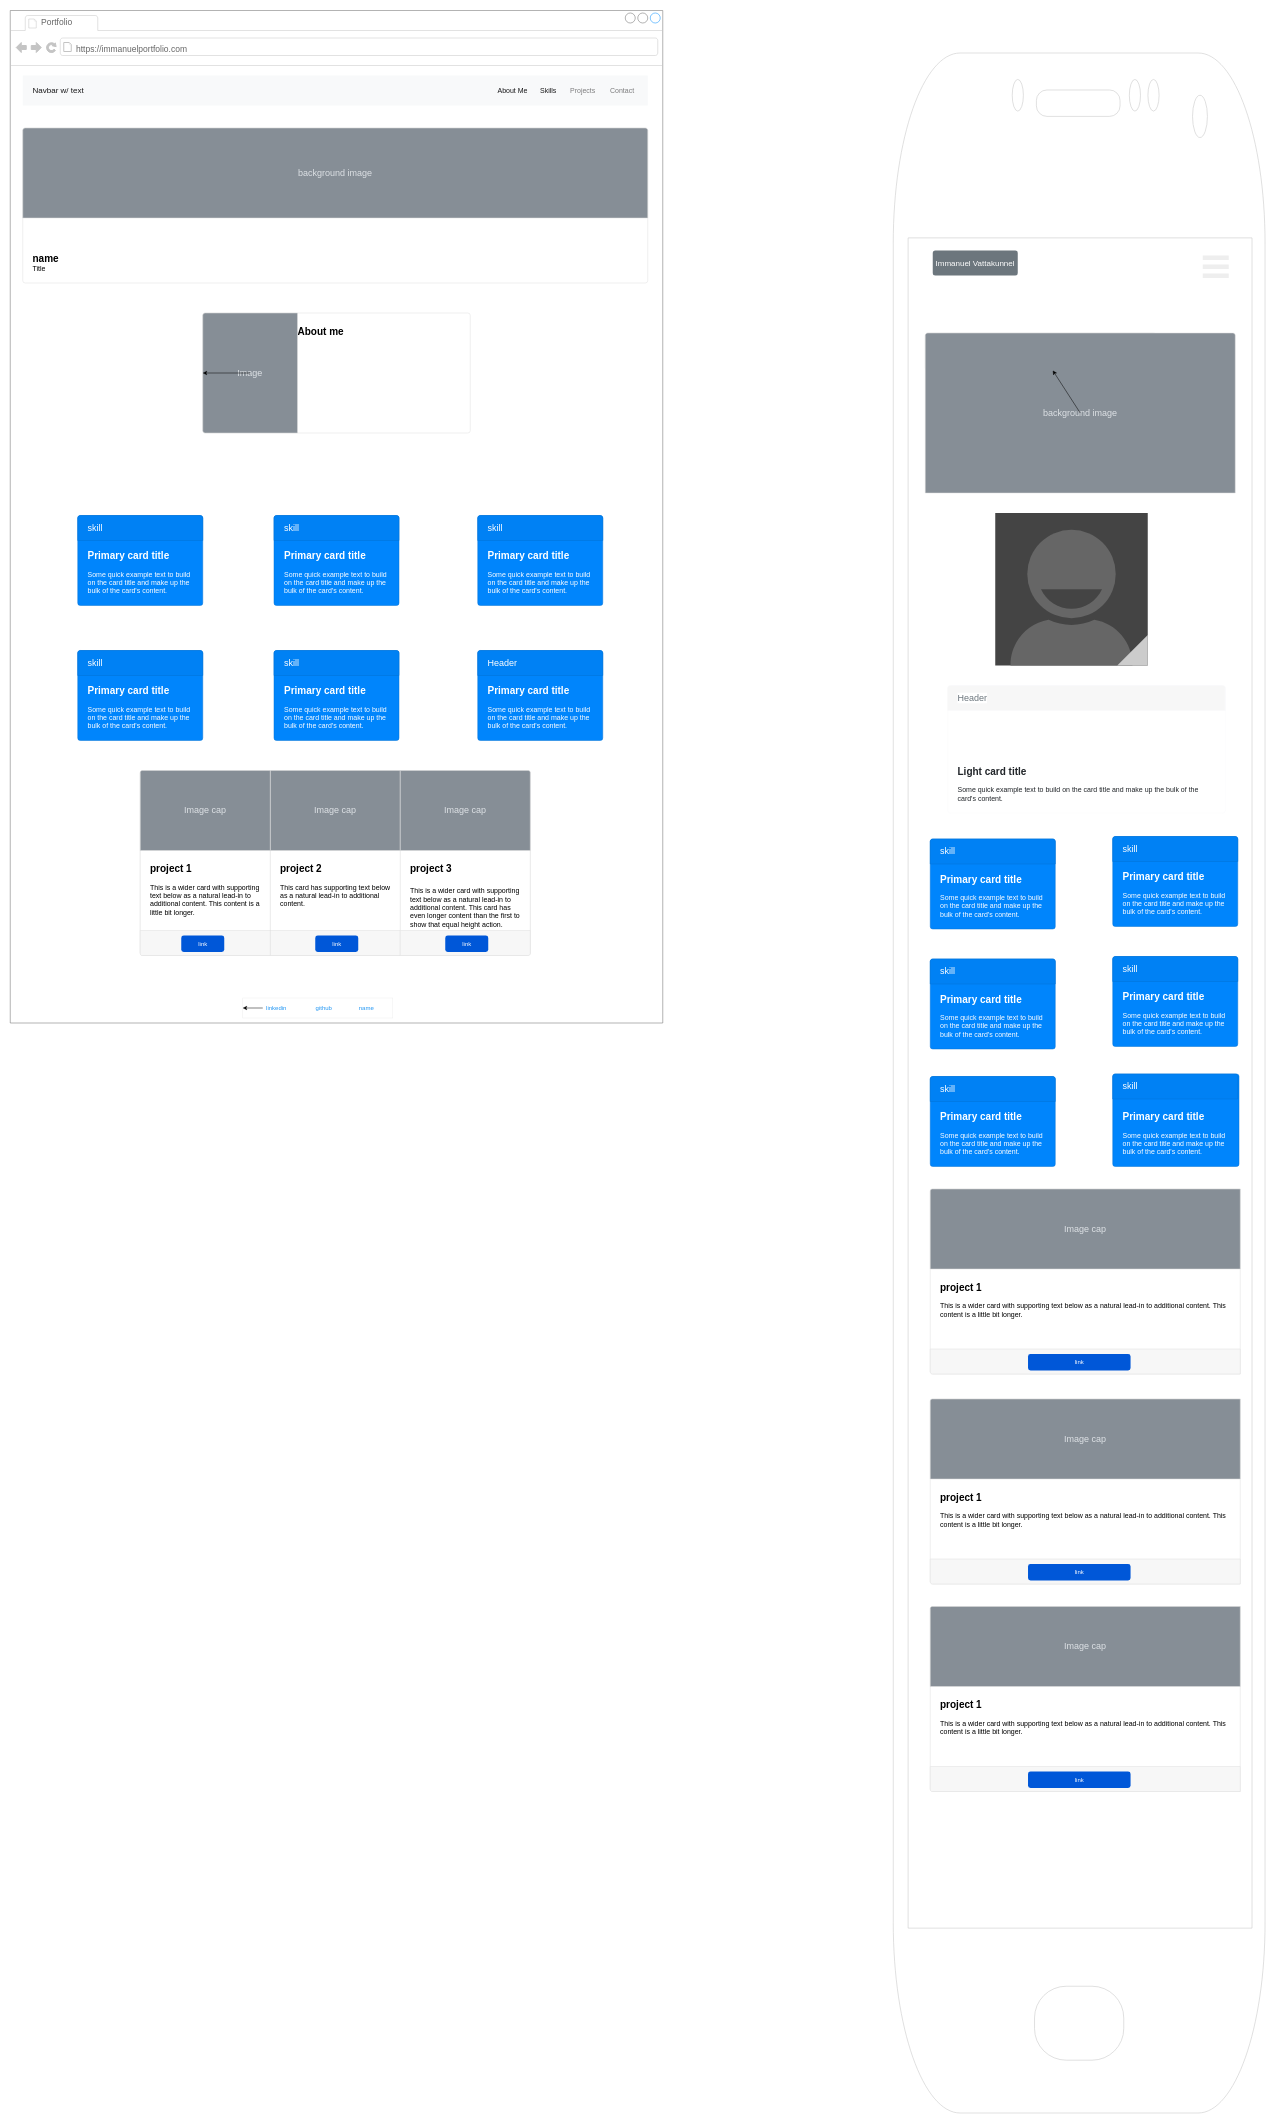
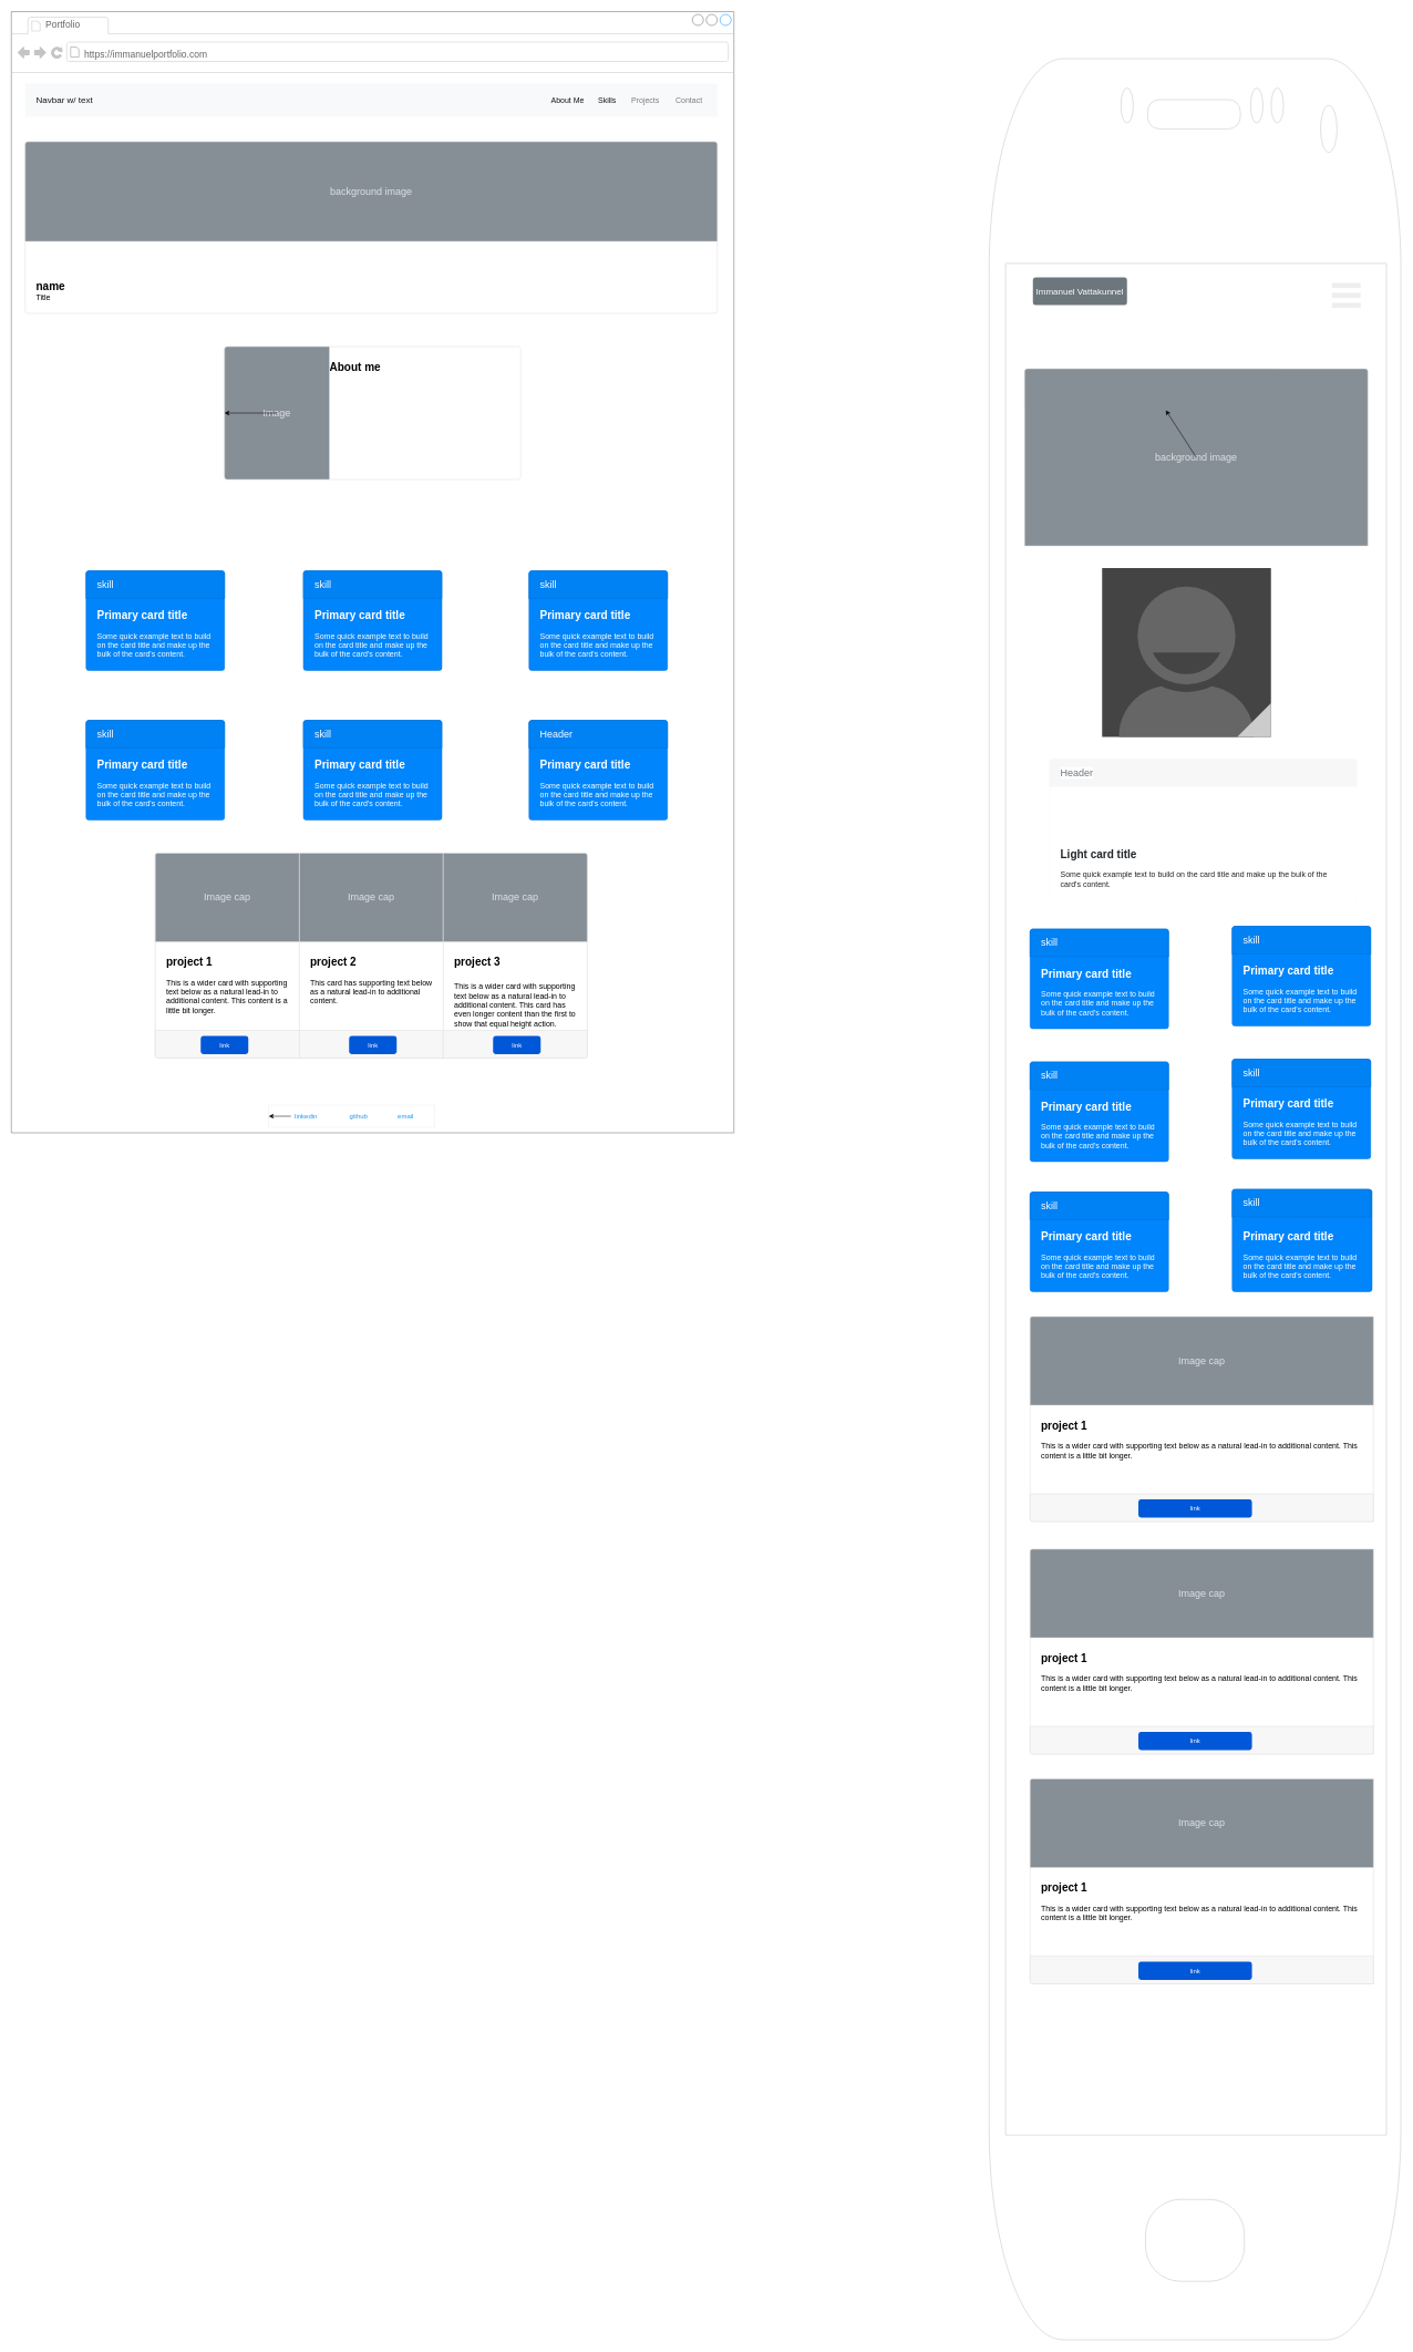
- <mxCell id="45" value="name" style="shape=rect;strokeColor=none;fillColor=none;fontSize=12;fontColor=#2196F3;dashed=0;" parent="41" vertex="1"><mxGeometry x="210" width="75" height="40" as="geometry" /></mxCell>
+ <mxCell id="45" value="email" style="shape=rect;strokeColor=none;fillColor=none;fontSize=12;fontColor=#2196F3;dashed=0;" parent="41" vertex="1"><mxGeometry x="210" width="75" height="40" as="geometry" /></mxCell>
